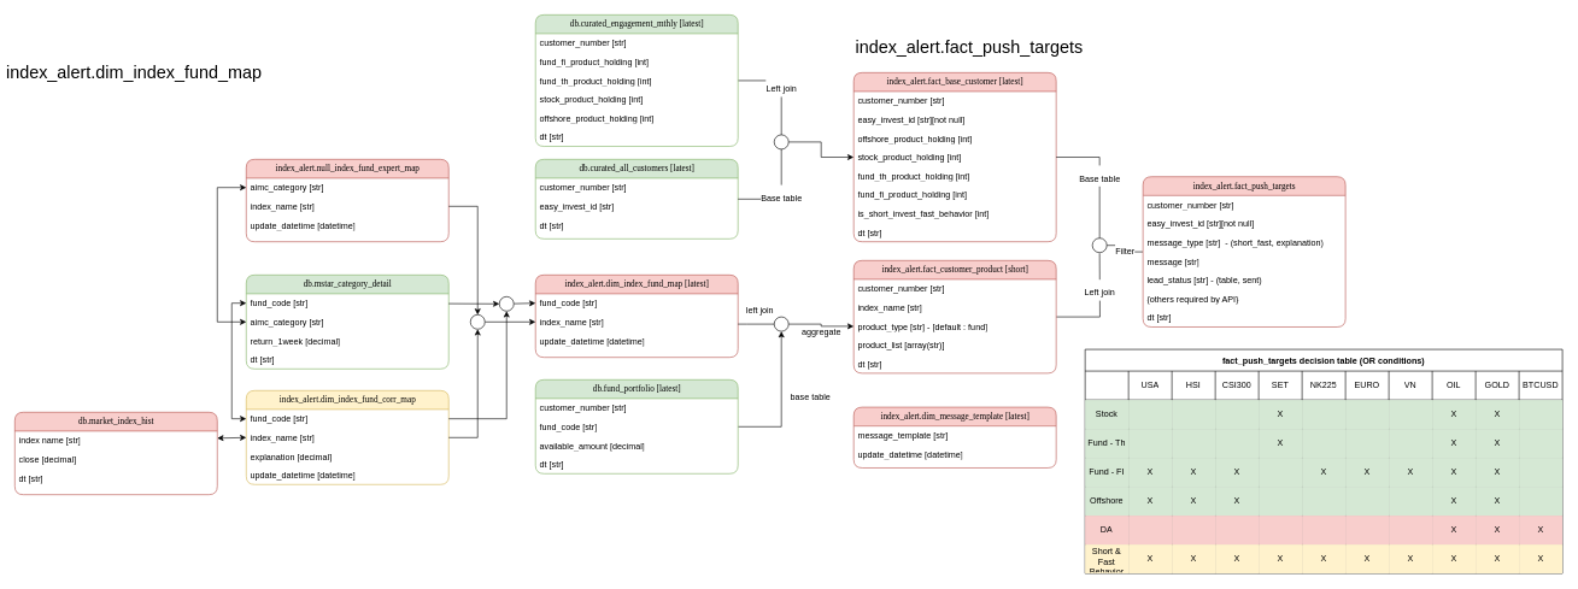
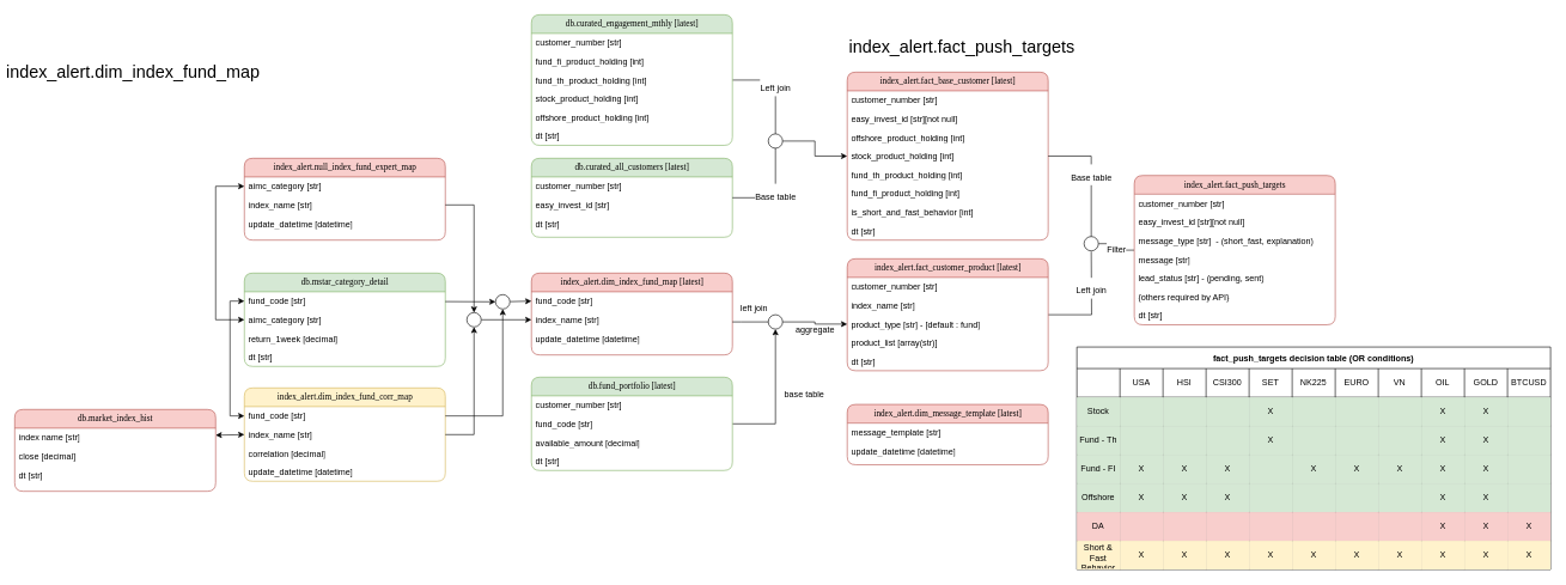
- <mxCell id="65" value="is_short_invest_fast_behavior [int]" style="text;html=1;strokeColor=none;fillColor=none;spacingLeft=4;spacingRight=4;whiteSpace=wrap;overflow=hidden;rotatable=0;points=[[0,0.5],[1,0.5]];portConstraint=eastwest;" vertex="1" parent="58"><mxGeometry y="182" width="280" height="26" as="geometry" /></mxCell>
+ <mxCell id="65" value="is_short_and_fast_behavior [int]" style="text;html=1;strokeColor=none;fillColor=none;spacingLeft=4;spacingRight=4;whiteSpace=wrap;overflow=hidden;rotatable=0;points=[[0,0.5],[1,0.5]];portConstraint=eastwest;" vertex="1" parent="58"><mxGeometry y="182" width="280" height="26" as="geometry" /></mxCell>
- <mxCell id="4" value="index_alert.fact_customer_product [short]" style="swimlane;html=1;fontStyle=0;childLayout=stackLayout;horizontal=1;startSize=26;fillColor=#f8cecc;horizontalStack=0;resizeParent=1;resizeLast=0;collapsible=1;marginBottom=0;swimlaneFillColor=#ffffff;align=center;rounded=1;shadow=0;comic=0;labelBackgroundColor=none;strokeWidth=1;fontFamily=Verdana;fontSize=12;strokeColor=#b85450;" vertex="1" parent="1"><mxGeometry x="1180" y="360" width="280" height="156" as="geometry" /></mxCell>
+ <mxCell id="4" value="index_alert.fact_customer_product [latest]" style="swimlane;html=1;fontStyle=0;childLayout=stackLayout;horizontal=1;startSize=26;fillColor=#f8cecc;horizontalStack=0;resizeParent=1;resizeLast=0;collapsible=1;marginBottom=0;swimlaneFillColor=#ffffff;align=center;rounded=1;shadow=0;comic=0;labelBackgroundColor=none;strokeWidth=1;fontFamily=Verdana;fontSize=12;strokeColor=#b85450;" vertex="1" parent="1"><mxGeometry x="1180" y="360" width="280" height="156" as="geometry" /></mxCell>
- <mxCell id="74" value="lead_status [str] - (table, sent)" style="text;html=1;strokeColor=none;fillColor=none;spacingLeft=4;spacingRight=4;whiteSpace=wrap;overflow=hidden;rotatable=0;points=[[0,0.5],[1,0.5]];portConstraint=eastwest;" vertex="1" parent="69"><mxGeometry y="130" width="280" height="26" as="geometry" /></mxCell>
+ <mxCell id="74" value="lead_status [str] - (pending, sent)" style="text;html=1;strokeColor=none;fillColor=none;spacingLeft=4;spacingRight=4;whiteSpace=wrap;overflow=hidden;rotatable=0;points=[[0,0.5],[1,0.5]];portConstraint=eastwest;" vertex="1" parent="69"><mxGeometry y="130" width="280" height="26" as="geometry" /></mxCell>
- <mxCell id="26" value="explanation [decimal]" style="text;html=1;strokeColor=none;fillColor=none;spacingLeft=4;spacingRight=4;whiteSpace=wrap;overflow=hidden;rotatable=0;points=[[0,0.5],[1,0.5]];portConstraint=eastwest;" vertex="1" parent="23"><mxGeometry y="78" width="280" height="26" as="geometry" /></mxCell>
+ <mxCell id="26" value="correlation [decimal]" style="text;html=1;strokeColor=none;fillColor=none;spacingLeft=4;spacingRight=4;whiteSpace=wrap;overflow=hidden;rotatable=0;points=[[0,0.5],[1,0.5]];portConstraint=eastwest;" vertex="1" parent="23"><mxGeometry y="78" width="280" height="26" as="geometry" /></mxCell>
